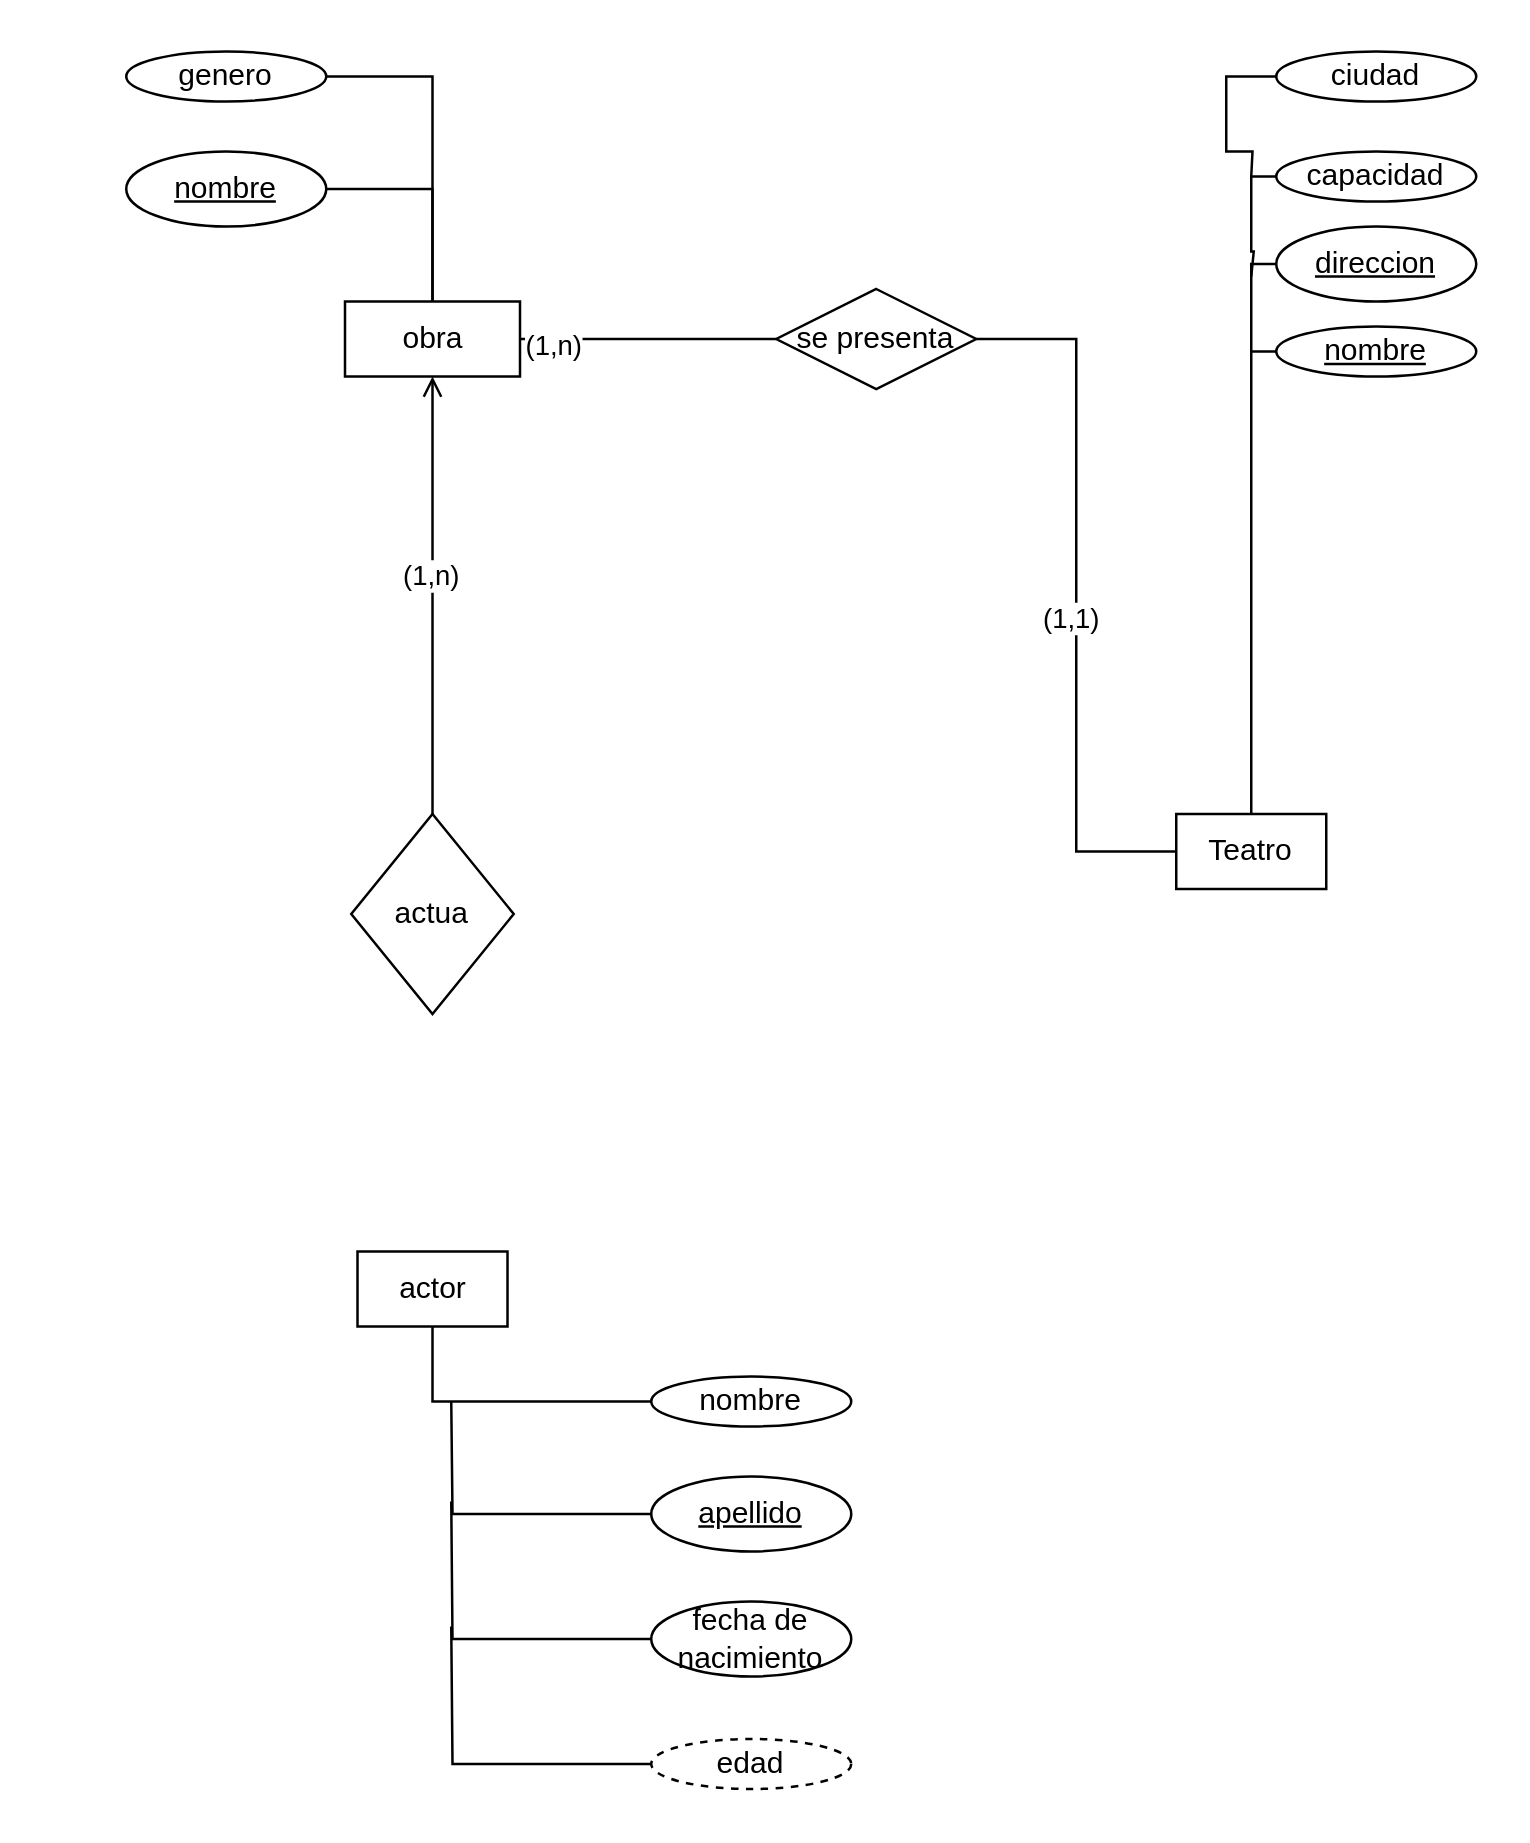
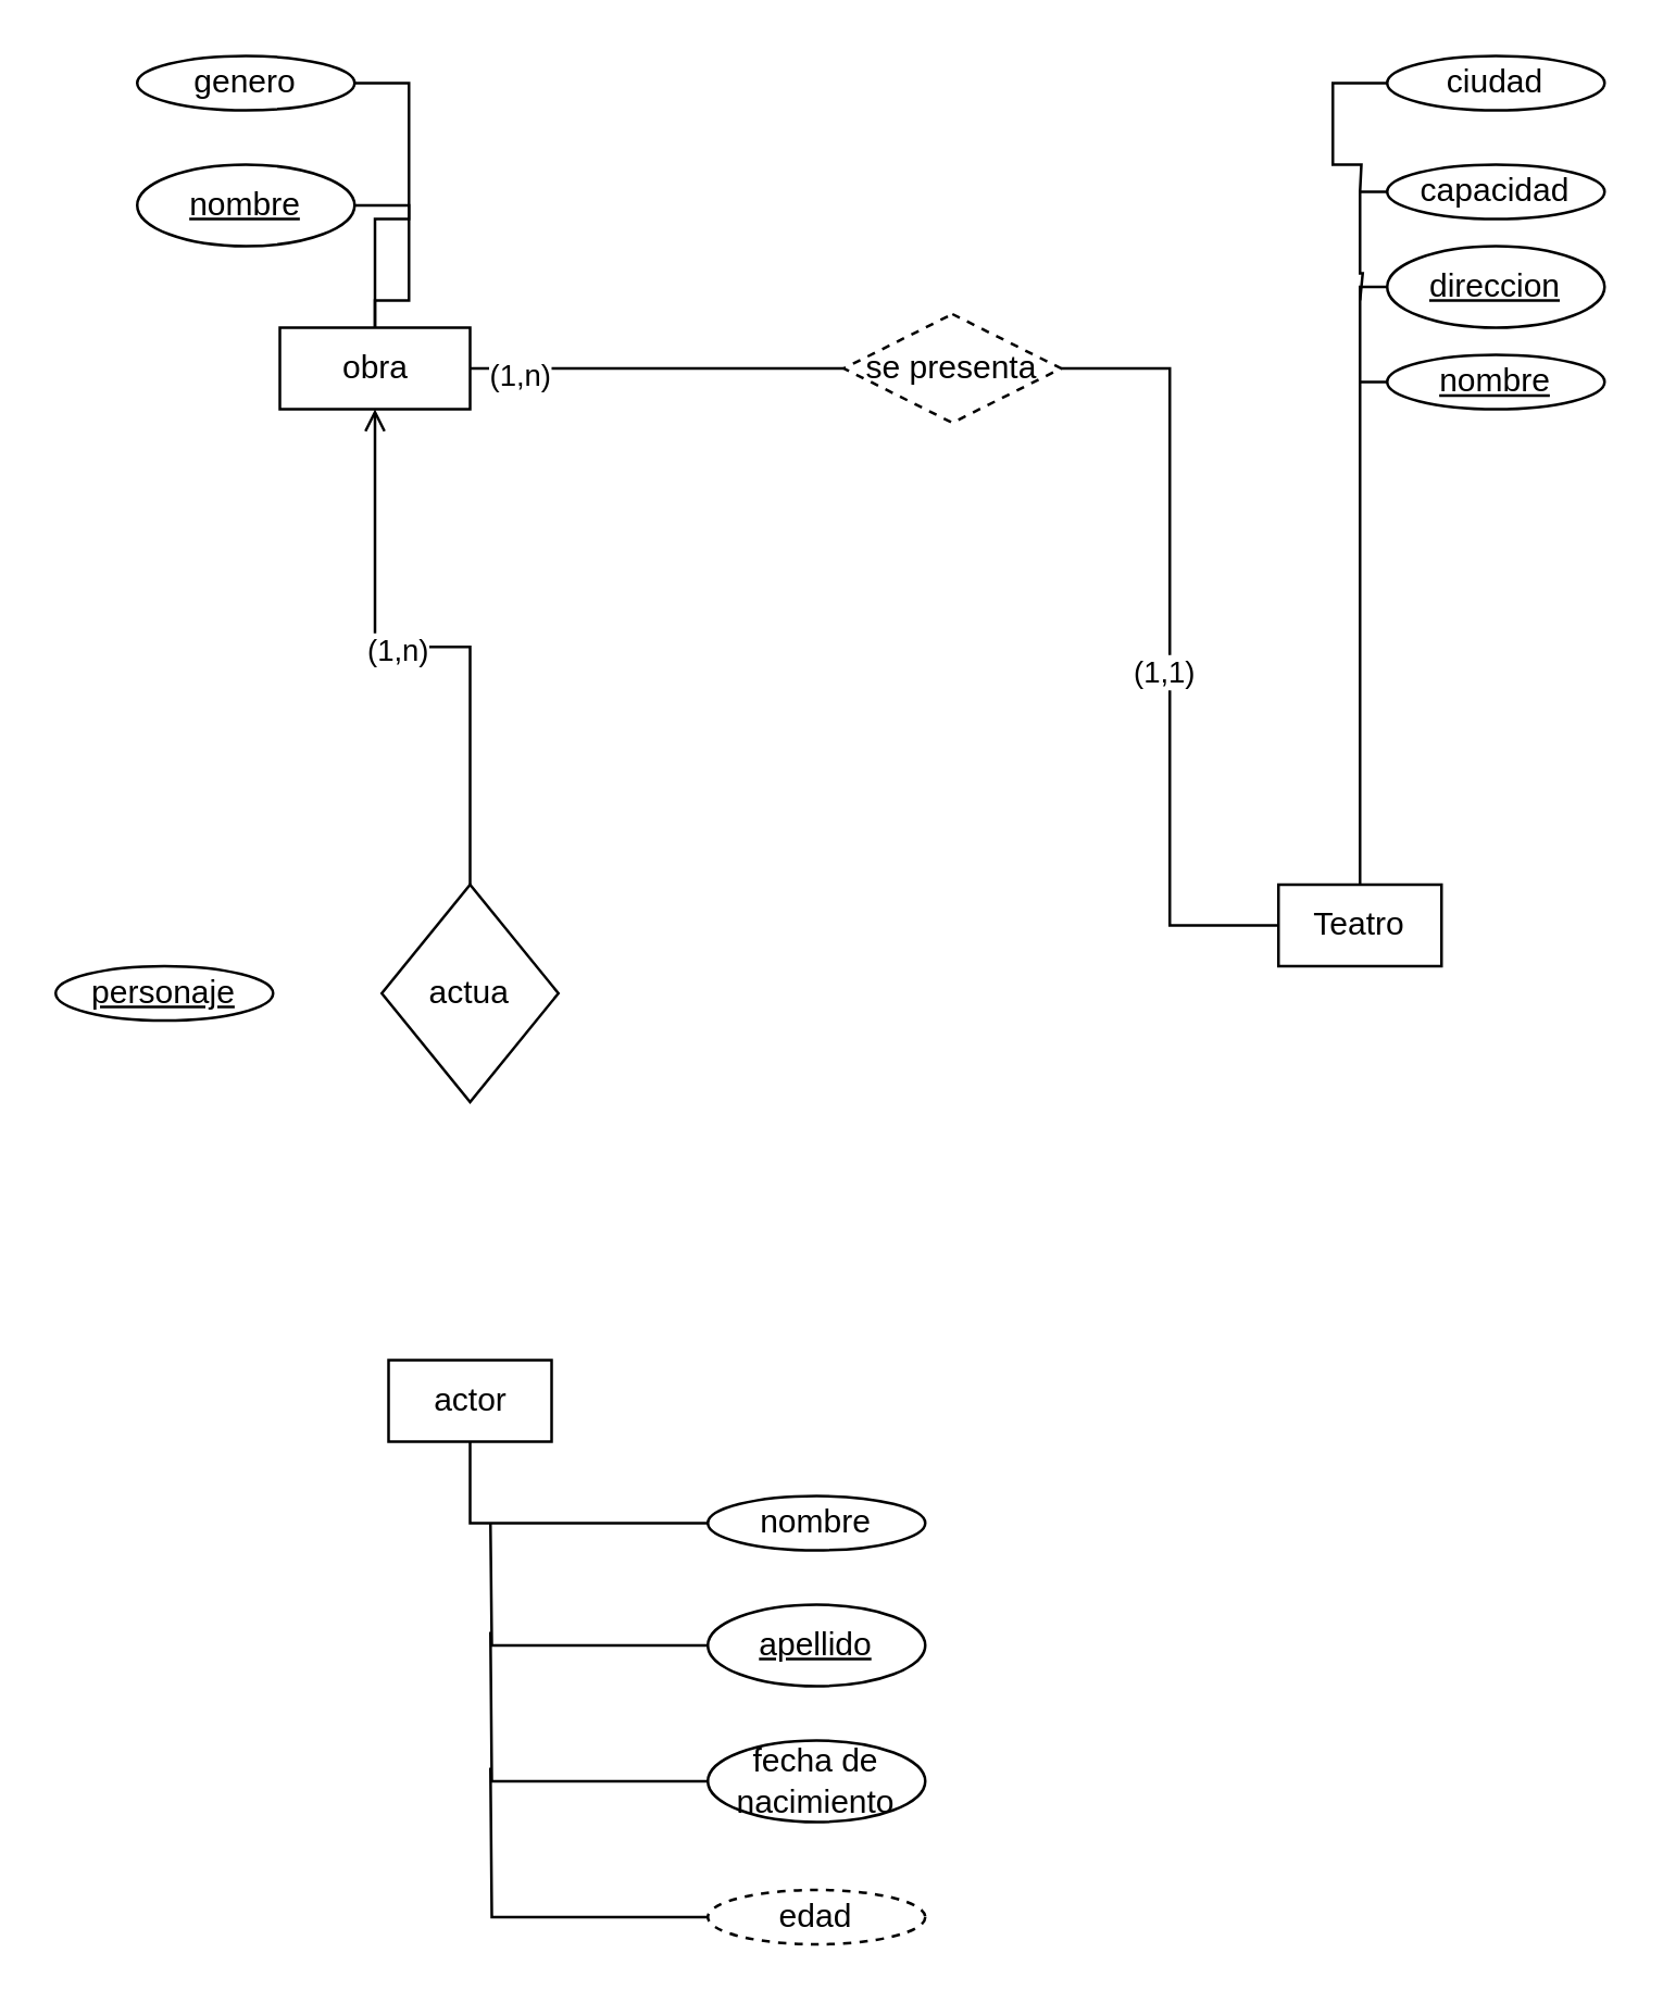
- <mxCell id="4" value="obra" style="rounded=0;whiteSpace=wrap;html=1;" vertex="1" parent="1"><mxGeometry x="137.5" y="120" width="70" height="30" as="geometry" /></mxCell>
+ <mxCell id="4" value="obra" style="rounded=0;whiteSpace=wrap;html=1;" vertex="1" parent="1"><mxGeometry x="102.5" y="120" width="70" height="30" as="geometry" /></mxCell>
- <mxCell id="33" value="se presenta" style="rhombus;whiteSpace=wrap;html=1;" vertex="1" parent="1"><mxGeometry x="310" y="115" width="80" height="40" as="geometry" /></mxCell>
+ <mxCell id="33" value="se presenta" style="rhombus;whiteSpace=wrap;html=1;dashed=1;" vertex="1" parent="1"><mxGeometry x="310" y="115" width="80" height="40" as="geometry" /></mxCell>
+ <mxCell id="19" value="&lt;u&gt;personaje&lt;/u&gt;" style="ellipse;whiteSpace=wrap;html=1;" vertex="1" parent="1"><mxGeometry x="20" y="355" width="80" height="20" as="geometry" /></mxCell>
